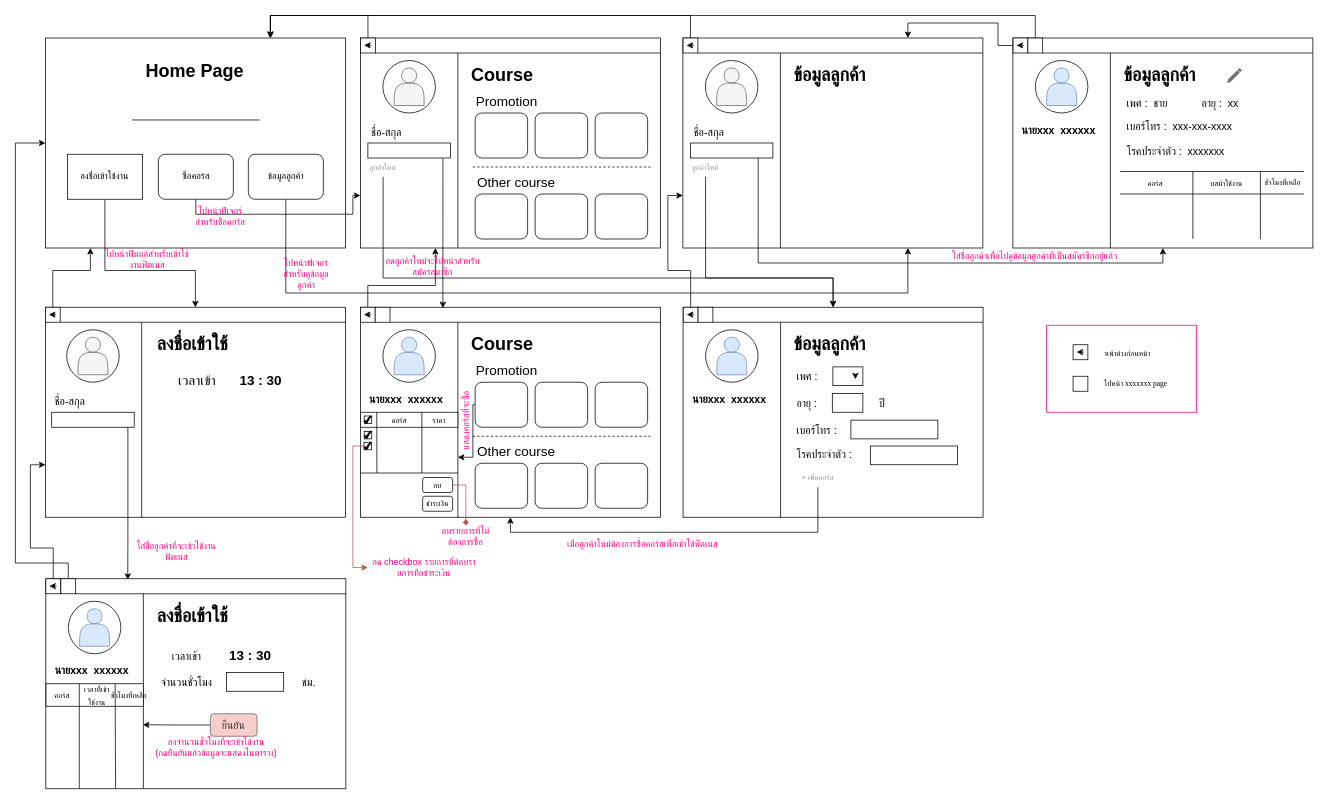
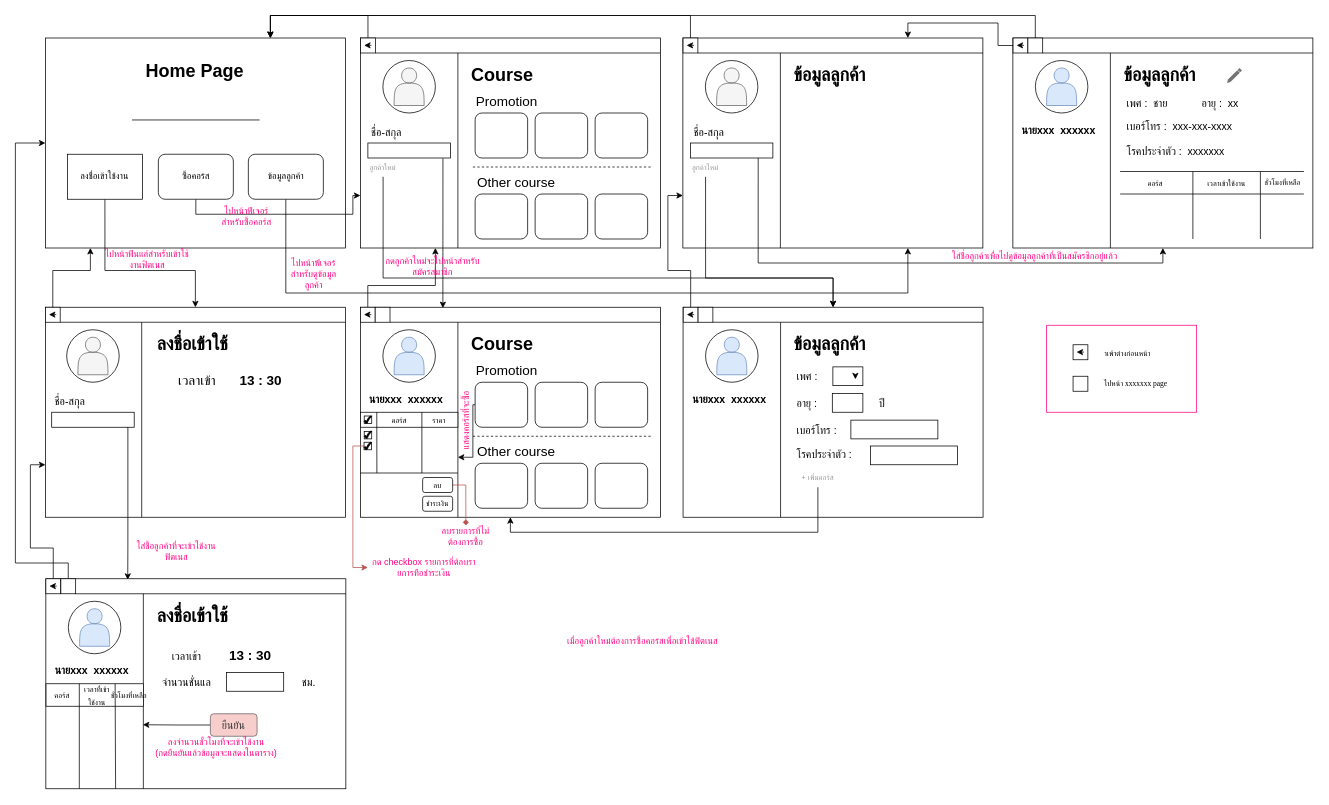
- <mxCell id="136" value="&lt;font style=&quot;font-size: 10px;&quot; color=&quot;#000000&quot;&gt;บสม้าใช้งาน&lt;/font&gt;" style="text;html=1;strokeColor=none;fillColor=none;align=center;verticalAlign=middle;whiteSpace=wrap;rounded=0;fontSize=14;fontColor=#999999;" parent="1" vertex="1"><mxGeometry x="1590" y="228" width="90" height="30" as="geometry" /></mxCell>
+ <mxCell id="136" value="&lt;font style=&quot;font-size: 10px;&quot; color=&quot;#000000&quot;&gt;เวลาเข้าใช้งาน&lt;/font&gt;" style="text;html=1;strokeColor=none;fillColor=none;align=center;verticalAlign=middle;whiteSpace=wrap;rounded=0;fontSize=14;fontColor=#999999;" parent="1" vertex="1"><mxGeometry x="1590" y="228" width="90" height="30" as="geometry" /></mxCell>
- <mxCell id="174" value="ไปหน้าฟีเจอร์สำหรับซื้อคอร์ส" style="text;html=1;strokeColor=none;fillColor=none;align=center;verticalAlign=middle;whiteSpace=wrap;rounded=0;fontColor=#FF0080;" vertex="1" parent="1"><mxGeometry x="257.25" y="273" width="72.75" height="30" as="geometry" /></mxCell>
+ <mxCell id="174" value="ไปหน้าฟีเจอร์สำหรับซื้อคอร์ส" style="text;html=1;strokeColor=none;fillColor=none;align=center;verticalAlign=middle;whiteSpace=wrap;rounded=0;fontColor=#FF0080;" vertex="1" parent="1"><mxGeometry x="292.25" y="273" width="72.75" height="30" as="geometry" /></mxCell>
- <mxCell id="175" value="ไปหน้าฟีเจอร์สำหรับดูข้อมูลลูกค้า" style="text;html=1;strokeColor=none;fillColor=none;align=center;verticalAlign=middle;whiteSpace=wrap;rounded=0;fontColor=#FF0080;" vertex="1" parent="1"><mxGeometry x="365.63" y="350" width="84.37" height="30" as="geometry" /></mxCell>
+ <mxCell id="175" value="ไปหน้าฟีเจอร์สำหรับดูข้อมูลลูกค้า" style="text;html=1;strokeColor=none;fillColor=none;align=center;verticalAlign=middle;whiteSpace=wrap;rounded=0;fontColor=#FF0080;" vertex="1" parent="1"><mxGeometry x="375.63" y="350" width="84.37" height="30" as="geometry" /></mxCell>
- <mxCell id="178" value="เมื่อลูกค้าใหม่ต้องการซื้อคอร์สเพื่อเข้าใช้ฟิตเนส" style="text;html=1;strokeColor=none;fillColor=none;align=center;verticalAlign=middle;whiteSpace=wrap;rounded=0;fontColor=#FF0080;" vertex="1" parent="1"><mxGeometry x="703" y="710" width="307" height="30" as="geometry" /></mxCell>
+ <mxCell id="178" value="เมื่อลูกค้าใหม่ต้องการซื้อคอร์สเพื่อเข้าใช้ฟิตเนส" style="text;html=1;strokeColor=none;fillColor=none;align=center;verticalAlign=middle;whiteSpace=wrap;rounded=0;fontColor=#FF0080;" vertex="1" parent="1"><mxGeometry x="703" y="840" width="307" height="30" as="geometry" /></mxCell>
- <mxCell id="88" value="&lt;font style=&quot;font-size: 14px;&quot;&gt;จำนวนชั่วโมง&lt;/font&gt;" style="text;html=1;strokeColor=none;fillColor=none;align=center;verticalAlign=middle;whiteSpace=wrap;rounded=0;fontSize=18;" parent="1" vertex="1"><mxGeometry x="206.38" y="893.5" width="85" height="30" as="geometry" /></mxCell>
+ <mxCell id="88" value="&lt;font style=&quot;font-size: 14px;&quot;&gt;จำนวนชั่นแล&lt;/font&gt;" style="text;html=1;strokeColor=none;fillColor=none;align=center;verticalAlign=middle;whiteSpace=wrap;rounded=0;fontSize=18;" parent="1" vertex="1"><mxGeometry x="206.38" y="893.5" width="85" height="30" as="geometry" /></mxCell>
